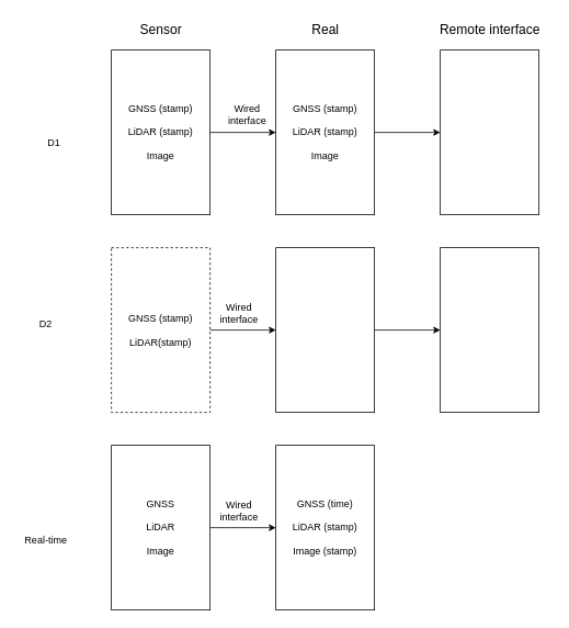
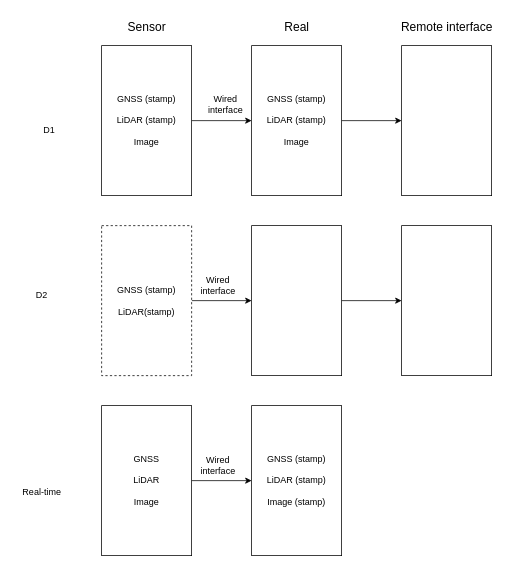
- <mxCell id="14" value="GNSS (time)&lt;br style=&quot;border-color: var(--border-color);&quot;&gt;&lt;br style=&quot;border-color: var(--border-color);&quot;&gt;LiDAR (stamp)&lt;br style=&quot;border-color: var(--border-color);&quot;&gt;&lt;br style=&quot;border-color: var(--border-color);&quot;&gt;Image (stamp)" style="whiteSpace=wrap;html=1;" vertex="1" parent="1"><mxGeometry x="335" y="540" width="120" height="200" as="geometry" /></mxCell>
+ <mxCell id="14" value="GNSS (stamp)&lt;br style=&quot;border-color: var(--border-color);&quot;&gt;&lt;br style=&quot;border-color: var(--border-color);&quot;&gt;LiDAR (stamp)&lt;br style=&quot;border-color: var(--border-color);&quot;&gt;&lt;br style=&quot;border-color: var(--border-color);&quot;&gt;Image (stamp)" style="whiteSpace=wrap;html=1;" vertex="1" parent="1"><mxGeometry x="335" y="540" width="120" height="200" as="geometry" /></mxCell>
